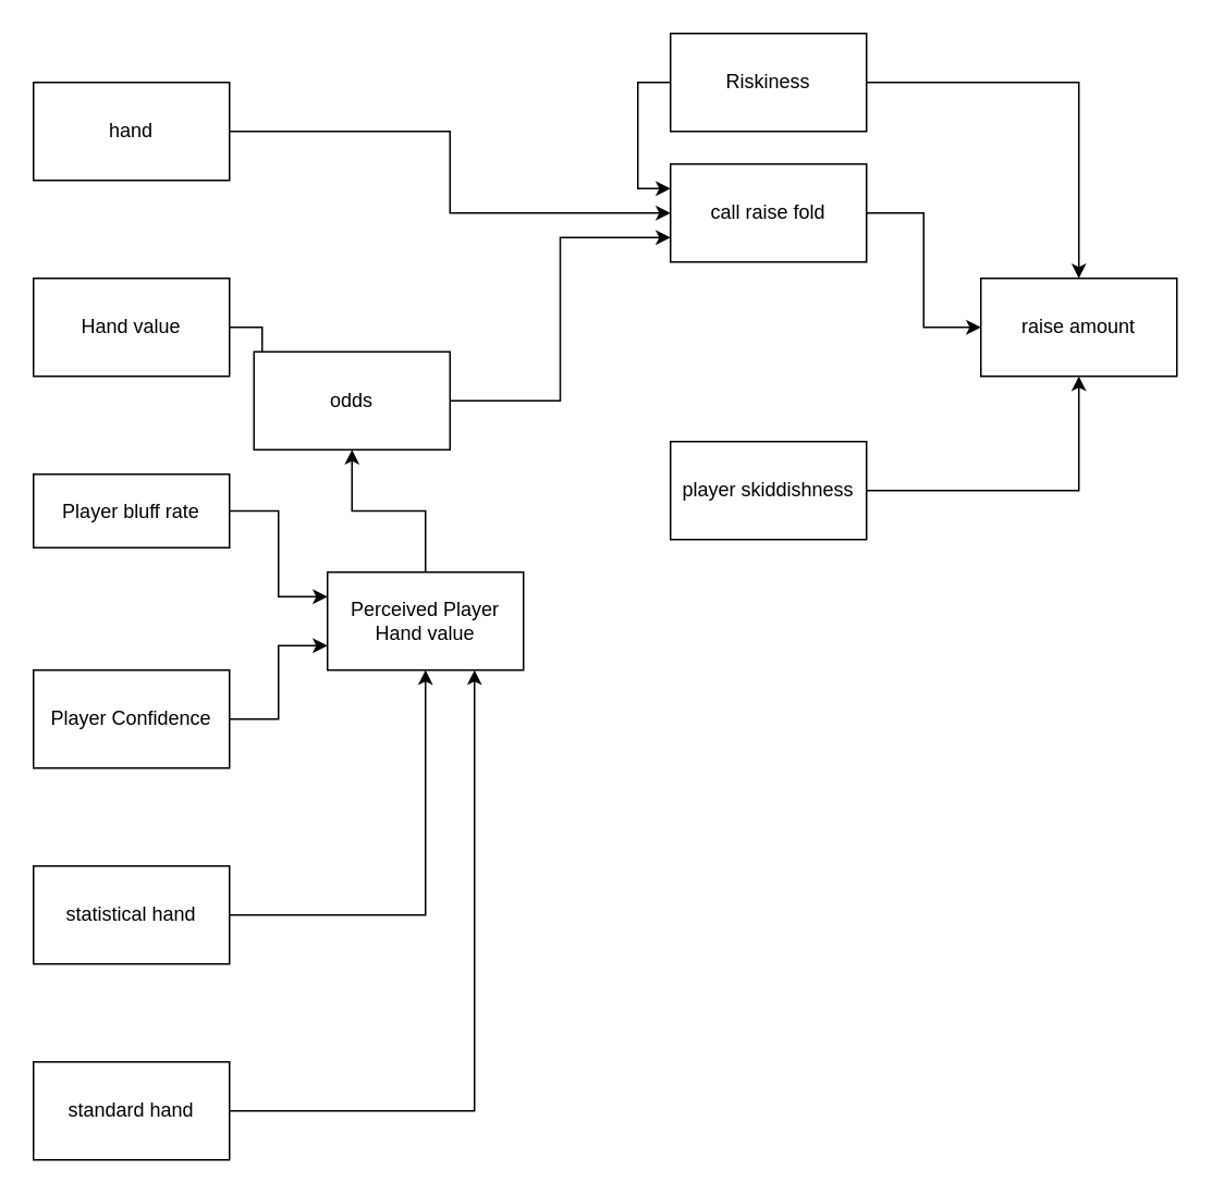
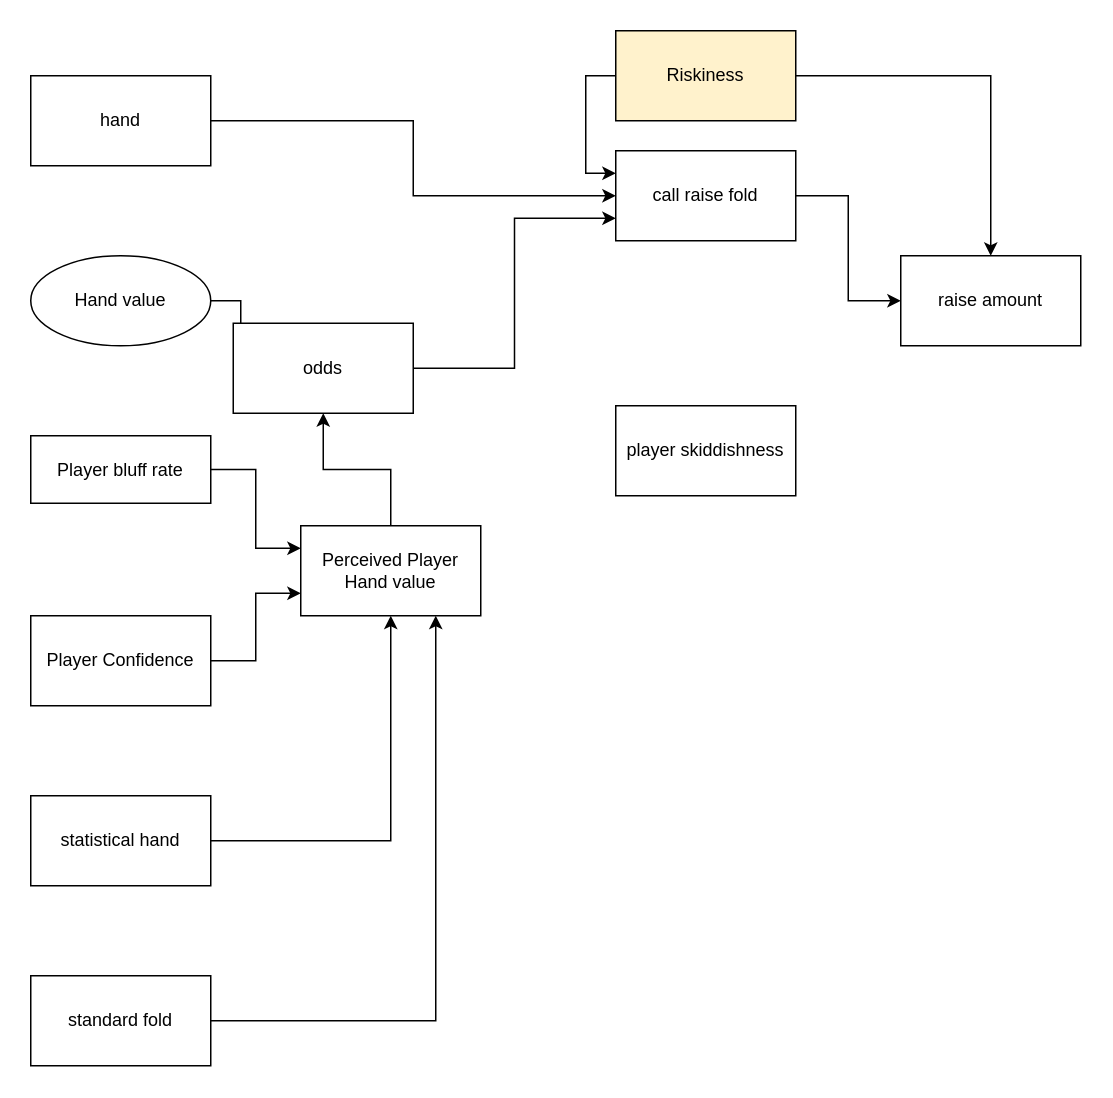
- <mxCell id="6" value="Riskiness" style="rounded=0;whiteSpace=wrap;html=1;" vertex="1" parent="1"><mxGeometry x="410" y="20" width="120" height="60" as="geometry" /></mxCell>
+ <mxCell id="6" value="Riskiness" style="rounded=0;whiteSpace=wrap;html=1;fillColor=#fff2cc;" vertex="1" parent="1"><mxGeometry x="410" y="20" width="120" height="60" as="geometry" /></mxCell>
- <mxCell id="3" value="Hand value" style="rounded=0;whiteSpace=wrap;html=1;" vertex="1" parent="1"><mxGeometry x="20" y="170" width="120" height="60" as="geometry" /></mxCell>
+ <mxCell id="3" value="Hand value" style="ellipse;whiteSpace=wrap;html=1;" vertex="1" parent="1"><mxGeometry x="20" y="170" width="120" height="60" as="geometry" /></mxCell>
- <mxCell id="15" style="edgeStyle=orthogonalEdgeStyle;rounded=0;orthogonalLoop=1;jettySize=auto;html=1;exitX=1;exitY=0.5;exitDx=0;exitDy=0;entryX=0.5;entryY=1;entryDx=0;entryDy=0;" edge="1" parent="1" source="16" target="19"><mxGeometry relative="1" as="geometry" /></mxCell>
- <mxCell id="23" value="standard hand" style="rounded=0;whiteSpace=wrap;html=1;" vertex="1" parent="1"><mxGeometry x="20" y="650" width="120" height="60" as="geometry" /></mxCell>
+ <mxCell id="23" value="standard fold" style="rounded=0;whiteSpace=wrap;html=1;" vertex="1" parent="1"><mxGeometry x="20" y="650" width="120" height="60" as="geometry" /></mxCell>
